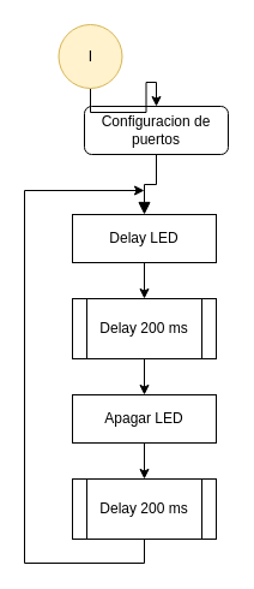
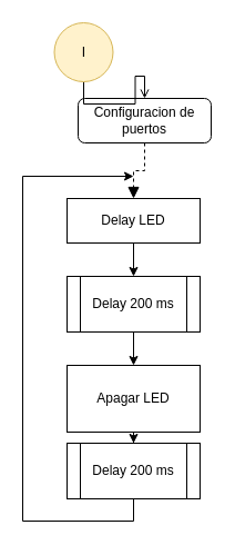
- <mxCell id="4" style="edgeStyle=orthogonalEdgeStyle;rounded=0;orthogonalLoop=1;jettySize=auto;html=1;exitX=0.5;exitY=1;exitDx=0;exitDy=0;entryX=0.5;entryY=0;entryDx=0;entryDy=0;fontColor=#FFFFFF;" parent="1" source="5" target="3" edge="1"><mxGeometry relative="1" as="geometry" /></mxCell>
+ <mxCell id="4" style="edgeStyle=orthogonalEdgeStyle;rounded=0;orthogonalLoop=1;jettySize=auto;html=1;exitX=0.5;exitY=1;exitDx=0;exitDy=0;entryX=0.5;entryY=0;entryDx=0;entryDy=0;fontColor=#FFFFFF;endArrow=open;" parent="1" source="5" target="3" edge="1"><mxGeometry relative="1" as="geometry" /></mxCell>
- <mxCell id="2" value="" style="rounded=0;html=1;jettySize=auto;orthogonalLoop=1;fontSize=11;endArrow=block;endFill=1;endSize=8;strokeWidth=1;shadow=0;labelBackgroundColor=none;edgeStyle=orthogonalEdgeStyle;entryX=0.5;entryY=0;entryDx=0;entryDy=0;" parent="1" source="3" target="7" edge="1"><mxGeometry relative="1" as="geometry"><mxPoint x="120" y="168" as="targetPoint" /></mxGeometry></mxCell>
+ <mxCell id="2" value="" style="rounded=0;html=1;jettySize=auto;orthogonalLoop=1;fontSize=11;endArrow=block;endFill=1;endSize=8;strokeWidth=1;shadow=0;labelBackgroundColor=none;edgeStyle=orthogonalEdgeStyle;entryX=0.5;entryY=0;entryDx=0;entryDy=0;dashed=1;" parent="1" source="3" target="7" edge="1"><mxGeometry relative="1" as="geometry"><mxPoint x="120" y="168" as="targetPoint" /></mxGeometry></mxCell>
- <mxCell id="11" value="Apagar LED" style="rounded=0;whiteSpace=wrap;html=1;" parent="1" vertex="1"><mxGeometry x="60" y="328" width="120" height="40" as="geometry" /></mxCell>
+ <mxCell id="11" value="Apagar LED" style="rounded=0;whiteSpace=wrap;html=1;" parent="1" vertex="1"><mxGeometry x="60" y="328" width="120" height="60" as="geometry" /></mxCell>
